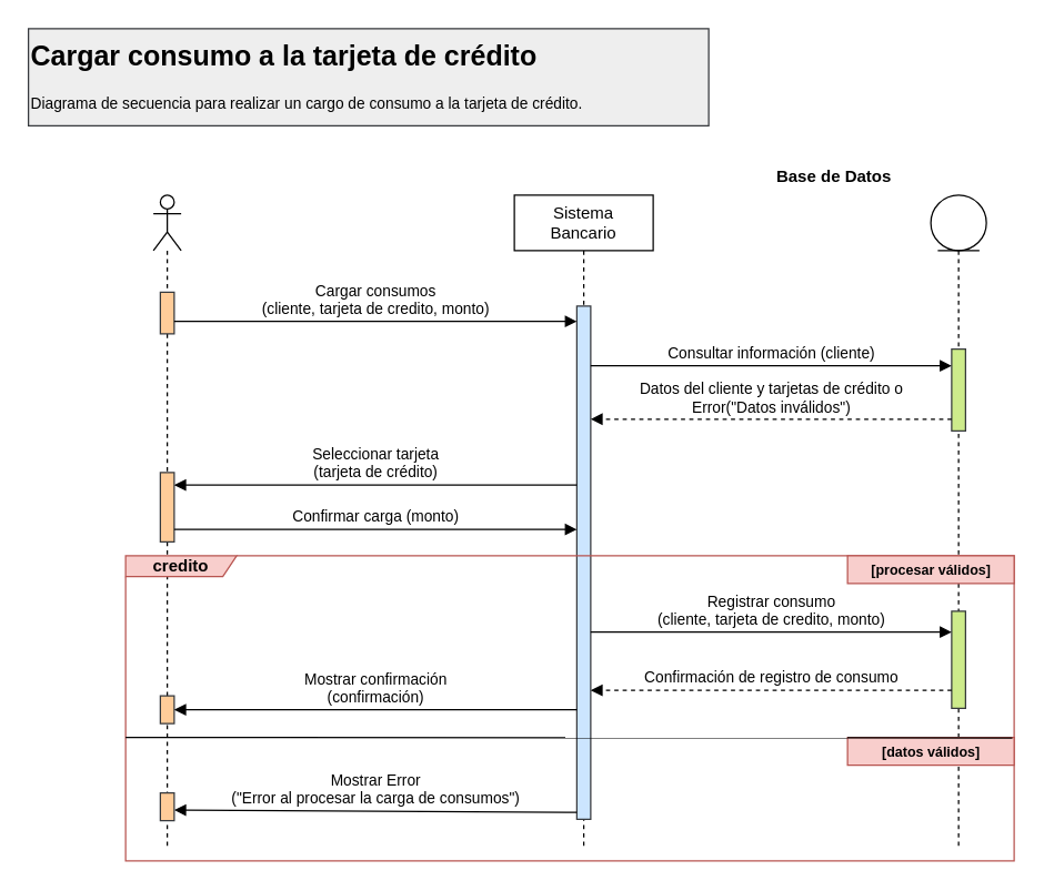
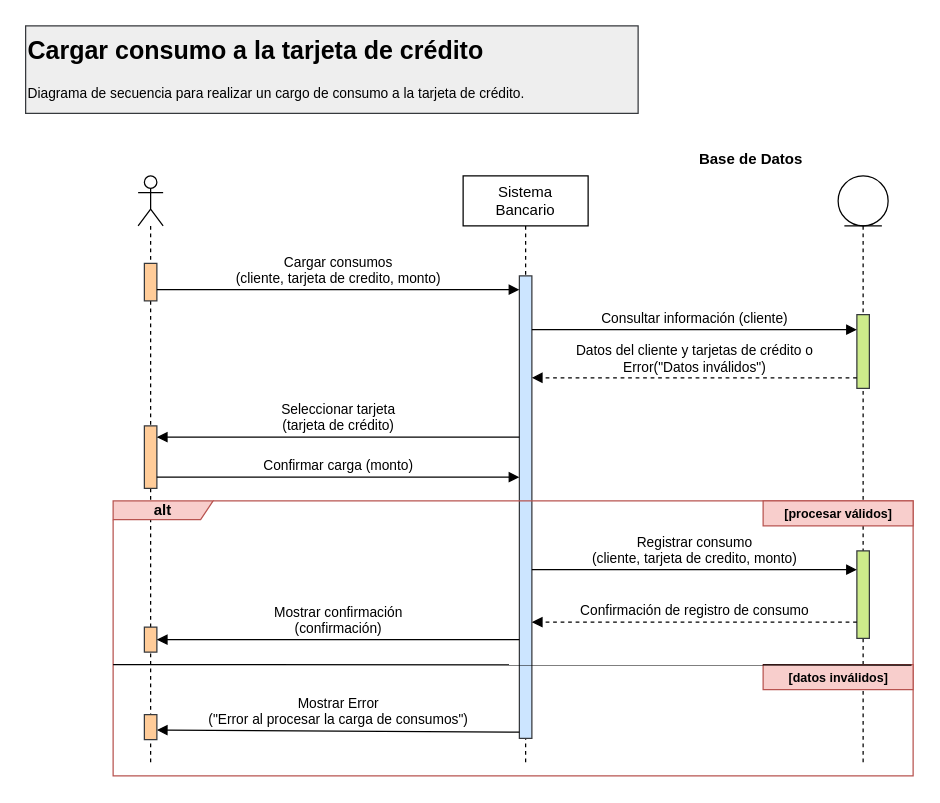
- <mxCell id="16" value="&lt;b&gt;credito&lt;/b&gt;" style="shape=umlFrame;whiteSpace=wrap;html=1;pointerEvents=0;width=80;height=15;fillColor=#f8cecc;strokeColor=#b85450;" vertex="1" parent="1"><mxGeometry x="90" y="400" width="640" height="220" as="geometry" /></mxCell>
+ <mxCell id="16" value="&lt;b&gt;alt&lt;/b&gt;" style="shape=umlFrame;whiteSpace=wrap;html=1;pointerEvents=0;width=80;height=15;fillColor=#f8cecc;strokeColor=#b85450;" vertex="1" parent="1"><mxGeometry x="90" y="400" width="640" height="220" as="geometry" /></mxCell>
- <mxCell id="18" value="[datos válidos]" style="text;align=center;fontStyle=1;verticalAlign=middle;spacingLeft=3;spacingRight=3;rotatable=0;points=[[0,0.5],[1,0.5]];portConstraint=eastwest;html=1;fontSize=10;fillColor=#f8cecc;strokeColor=#b85450;" vertex="1" parent="1"><mxGeometry x="610" y="531" width="120" height="20" as="geometry" /></mxCell>
+ <mxCell id="18" value="[datos inválidos]" style="text;align=center;fontStyle=1;verticalAlign=middle;spacingLeft=3;spacingRight=3;rotatable=0;points=[[0,0.5],[1,0.5]];portConstraint=eastwest;html=1;fontSize=10;fillColor=#f8cecc;strokeColor=#b85450;" vertex="1" parent="1"><mxGeometry x="610" y="531" width="120" height="20" as="geometry" /></mxCell>
